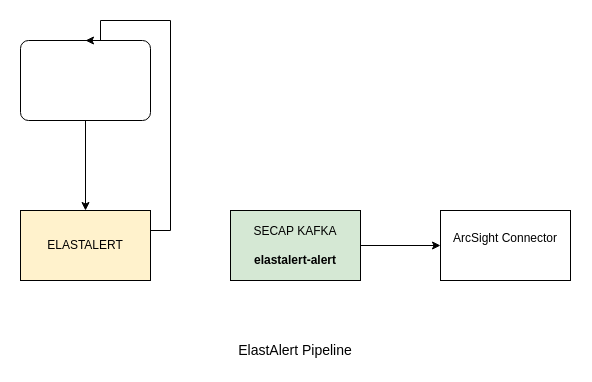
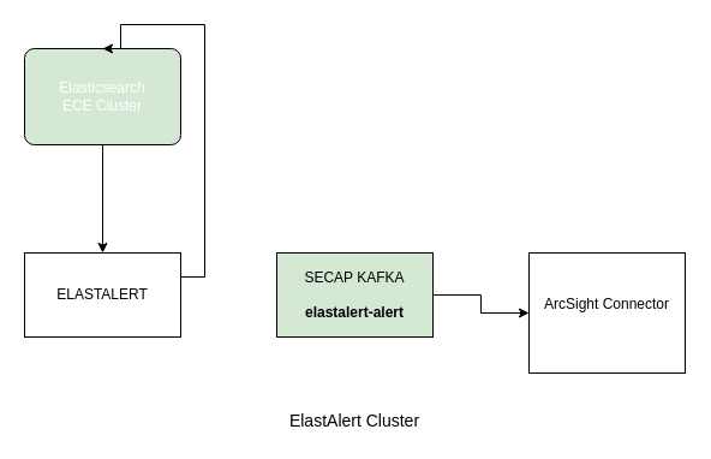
- <mxCell id="3" value="&lt;font color=&quot;#ffffff&quot;&gt;Elasticsearch&lt;br&gt;ECE Cluster&lt;/font&gt;" style="rounded=1;arcSize=10;whiteSpace=wrap;html=1;align=center;" parent="1" vertex="1"><mxGeometry x="20" y="40" width="130" height="80" as="geometry" /></mxCell>
+ <mxCell id="3" value="&lt;font color=&quot;#ffffff&quot;&gt;Elasticsearch&lt;br&gt;ECE Cluster&lt;/font&gt;" style="rounded=1;arcSize=10;whiteSpace=wrap;html=1;align=center;fillColor=#d5e8d4;" parent="1" vertex="1"><mxGeometry x="20" y="40" width="130" height="80" as="geometry" /></mxCell>
- <mxCell id="5" value="ELASTALERT" style="whiteSpace=wrap;html=1;align=center;fillColor=#fff2cc;" parent="1" vertex="1"><mxGeometry x="20" y="210" width="130" height="70" as="geometry" /></mxCell>
+ <mxCell id="5" value="ELASTALERT" style="whiteSpace=wrap;html=1;align=center;" parent="1" vertex="1"><mxGeometry x="20" y="210" width="130" height="70" as="geometry" /></mxCell>
- <mxCell id="8" value="ArcSight Connector&lt;br&gt;&lt;b&gt;&lt;br&gt;&lt;/b&gt;" style="whiteSpace=wrap;html=1;align=center;" parent="1" vertex="1"><mxGeometry x="440" y="210" width="130" height="70" as="geometry" /></mxCell>
+ <mxCell id="8" value="ArcSight Connector&lt;br&gt;&lt;b&gt;&lt;br&gt;&lt;/b&gt;" style="whiteSpace=wrap;html=1;align=center;" parent="1" vertex="1"><mxGeometry x="440" y="210" width="130" height="100" as="geometry" /></mxCell>
- <mxCell id="9" value="&lt;font style=&quot;font-size: 14px&quot;&gt;ElastAlert Pipeline&lt;/font&gt;" style="text;html=1;strokeColor=none;fillColor=none;align=center;verticalAlign=middle;whiteSpace=wrap;rounded=0;" parent="1" vertex="1"><mxGeometry x="180" y="340" width="230" height="20" as="geometry" /></mxCell>
+ <mxCell id="9" value="&lt;font style=&quot;font-size: 14px&quot;&gt;ElastAlert Cluster&lt;/font&gt;" style="text;html=1;strokeColor=none;fillColor=none;align=center;verticalAlign=middle;whiteSpace=wrap;rounded=0;" parent="1" vertex="1"><mxGeometry x="180" y="340" width="230" height="20" as="geometry" /></mxCell>
